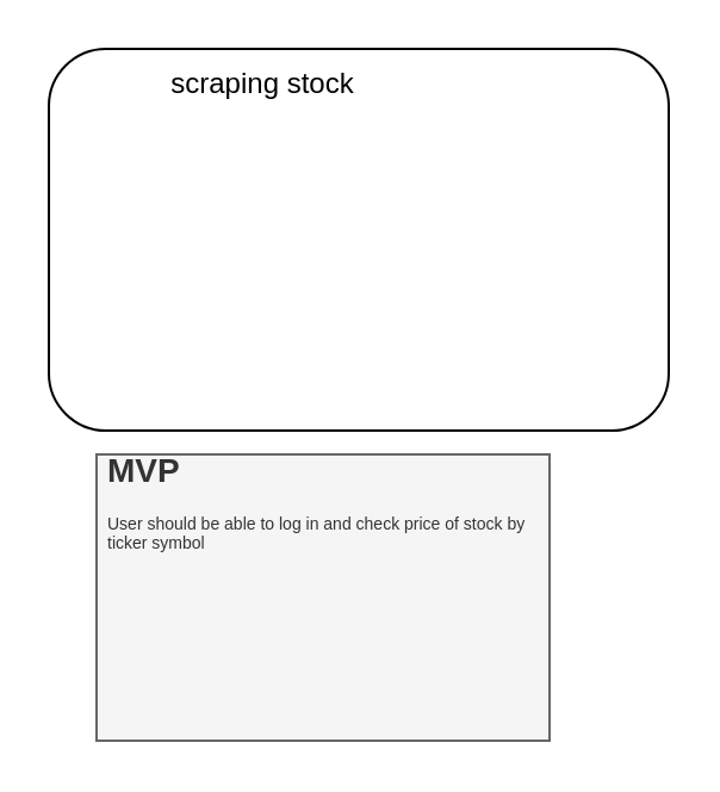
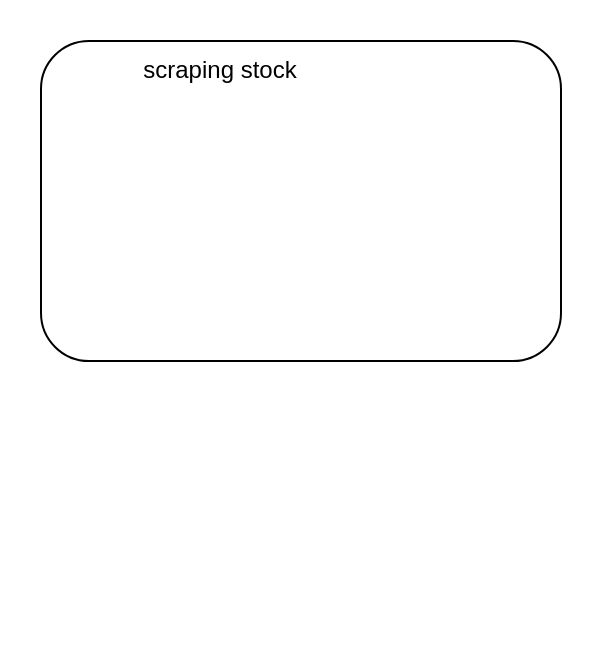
- <mxCell id="4" value="&lt;h1&gt;MVP&lt;/h1&gt;&lt;p&gt;User should be able to log in and check price of stock by ticker symbol&lt;/p&gt;" style="text;html=1;spacing=5;spacingTop=-20;whiteSpace=wrap;overflow=hidden;rounded=0;fontSize=7;fillColor=#f5f5f5;strokeColor=#666666;fontColor=#333333;" vertex="1" parent="1"><mxGeometry x="40" y="190" width="190" height="120" as="geometry" /></mxCell>
